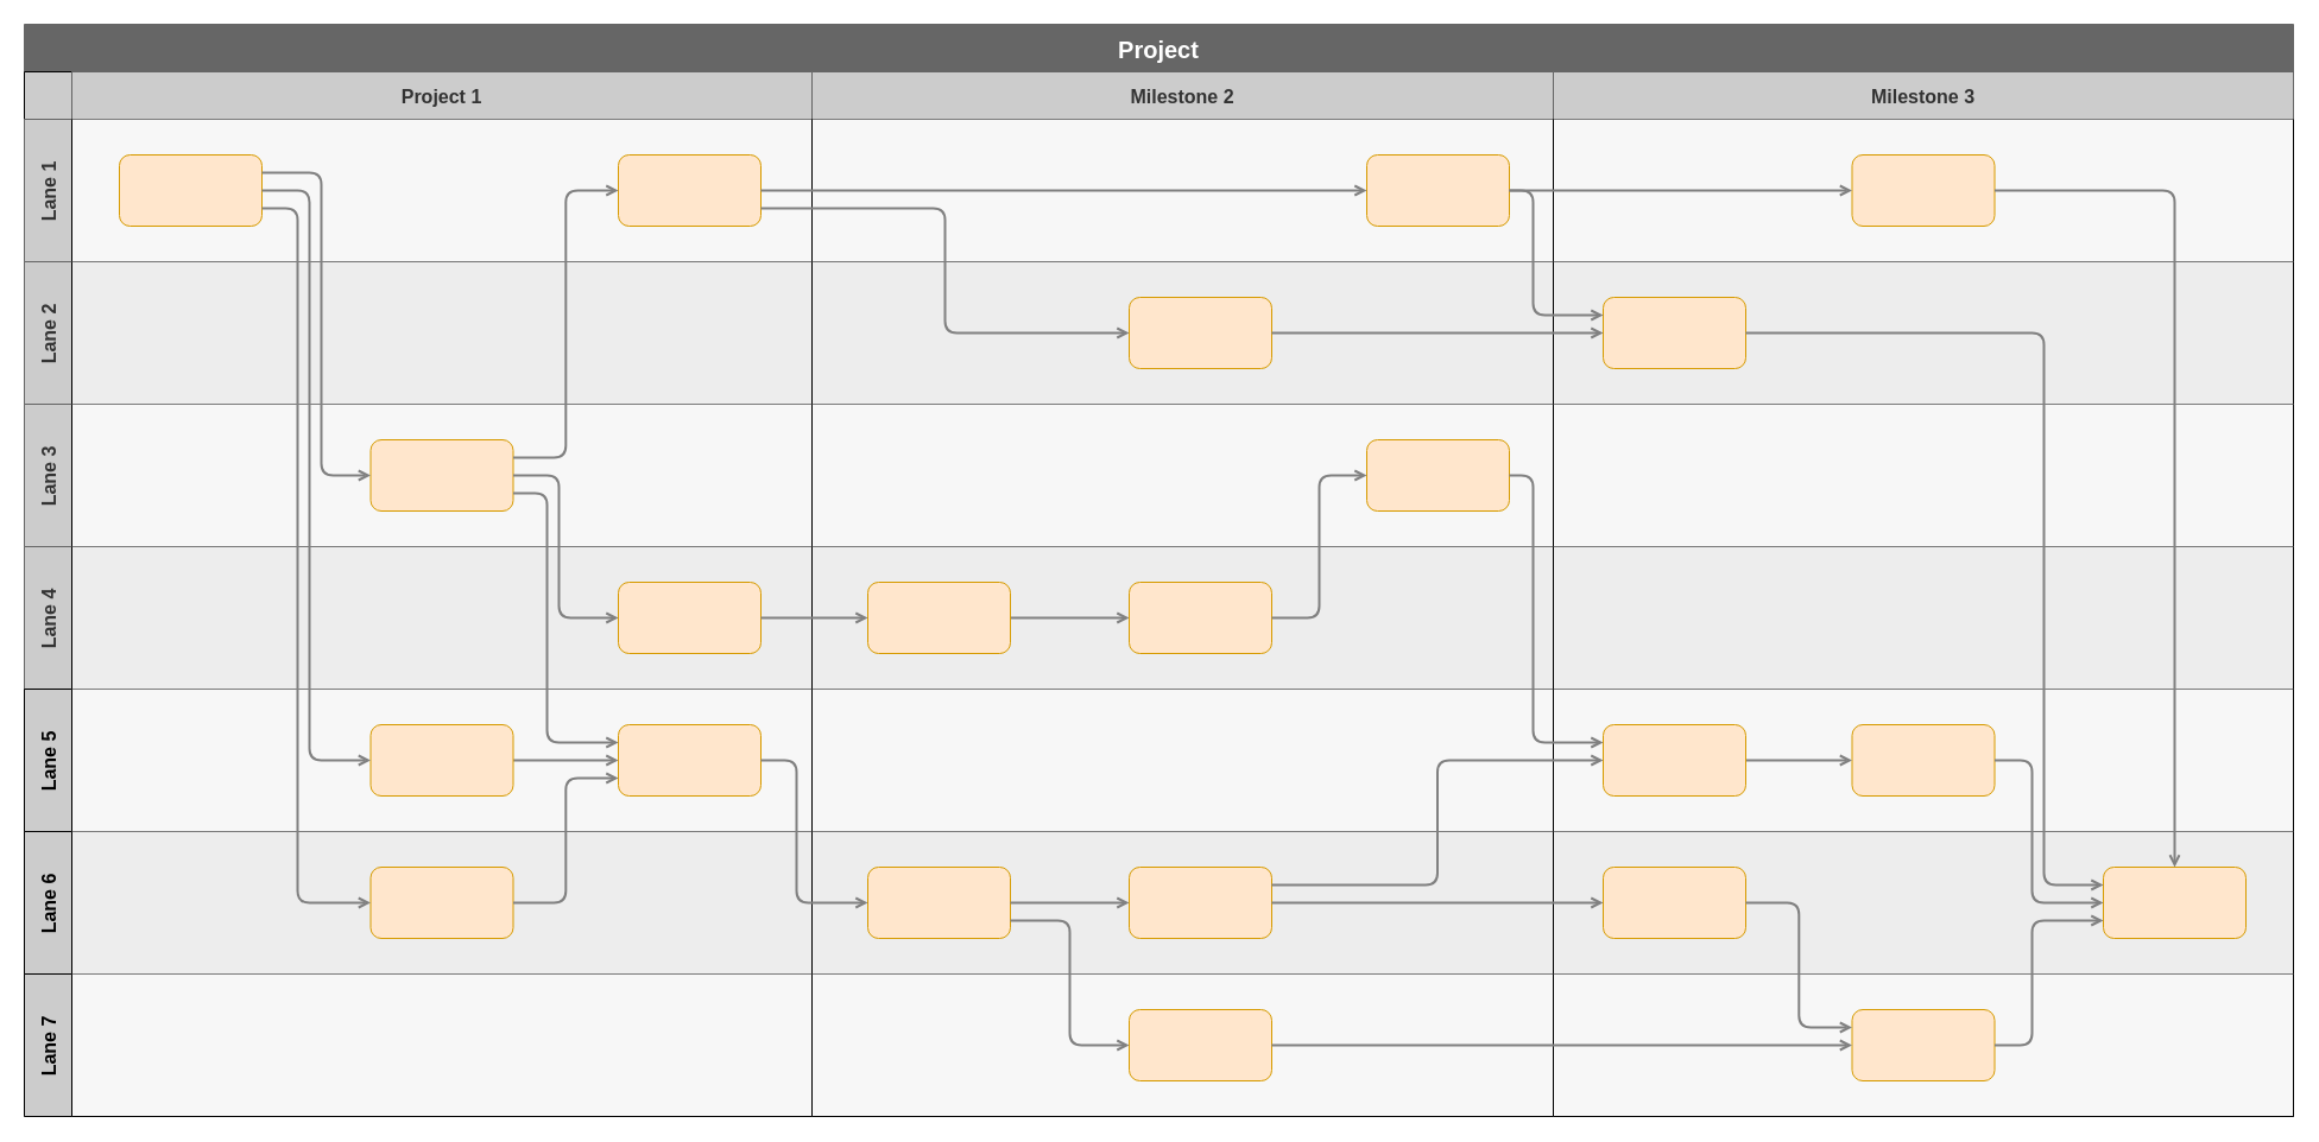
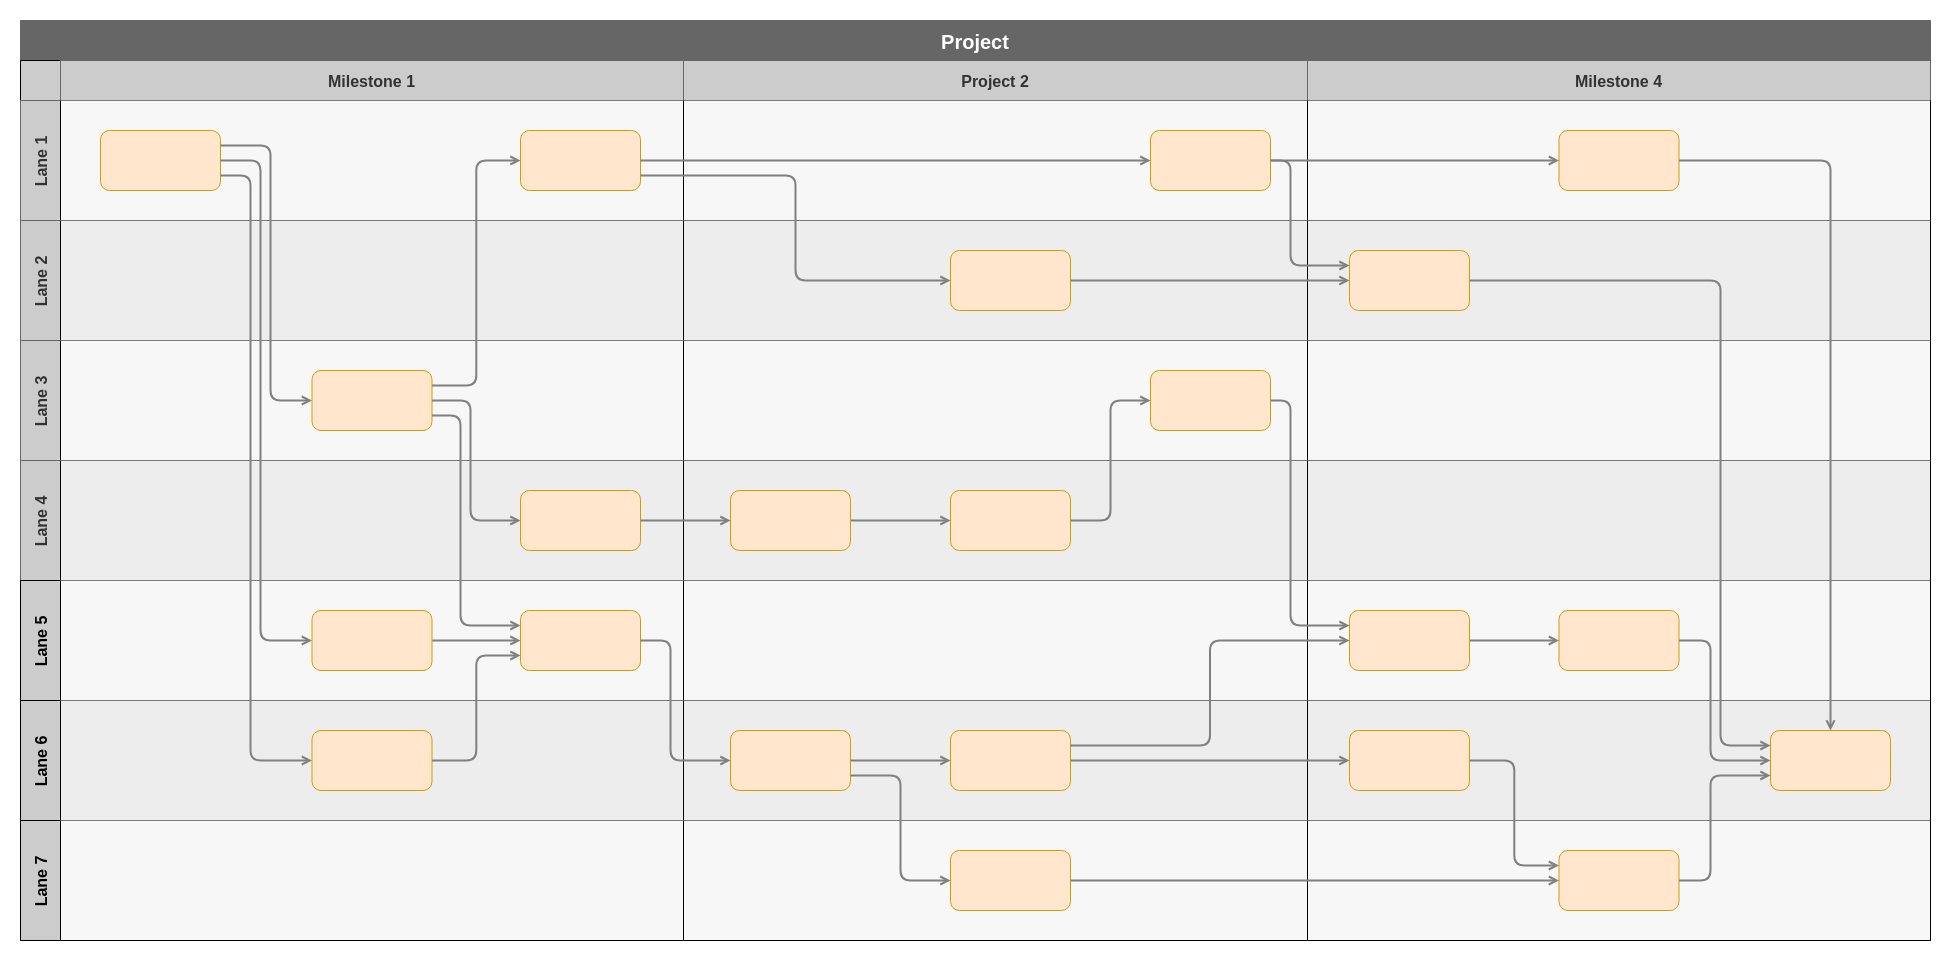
- <mxCell id="4" value="Project 1" style="swimlane;connectable=0;startSize=40;collapsible=0;recursiveResize=0;expand=0;pointerEvents=0;strokeColor=#666666;fontColor=#333333;fillColor=#CCCCCC;fontSize=16;" parent="3" vertex="1"><mxGeometry x="40" width="623" height="40" as="geometry" /></mxCell>
+ <mxCell id="4" value="Milestone 1" style="swimlane;connectable=0;startSize=40;collapsible=0;recursiveResize=0;expand=0;pointerEvents=0;strokeColor=#666666;fontColor=#333333;fillColor=#CCCCCC;fontSize=16;" parent="3" vertex="1"><mxGeometry x="40" width="623" height="40" as="geometry" /></mxCell>
- <mxCell id="5" value="Milestone 2" style="swimlane;connectable=0;startSize=40;collapsible=0;recursiveResize=0;expand=0;pointerEvents=0;strokeColor=#666666;fontColor=#333333;fillColor=#CCCCCC;fontSize=16;" parent="3" vertex="1"><mxGeometry x="663" width="624" height="40" as="geometry" /></mxCell>
+ <mxCell id="5" value="Project 2" style="swimlane;connectable=0;startSize=40;collapsible=0;recursiveResize=0;expand=0;pointerEvents=0;strokeColor=#666666;fontColor=#333333;fillColor=#CCCCCC;fontSize=16;" parent="3" vertex="1"><mxGeometry x="663" width="624" height="40" as="geometry" /></mxCell>
- <mxCell id="6" value="Milestone 3" style="swimlane;connectable=0;startSize=40;collapsible=0;recursiveResize=0;expand=0;pointerEvents=0;strokeColor=#666666;fontColor=#333333;fillColor=#CCCCCC;fontSize=16;" parent="3" vertex="1"><mxGeometry x="1287" width="623" height="40" as="geometry" /></mxCell>
+ <mxCell id="6" value="Milestone 4" style="swimlane;connectable=0;startSize=40;collapsible=0;recursiveResize=0;expand=0;pointerEvents=0;strokeColor=#666666;fontColor=#333333;fillColor=#CCCCCC;fontSize=16;" parent="3" vertex="1"><mxGeometry x="1287" width="623" height="40" as="geometry" /></mxCell>
